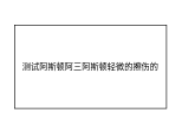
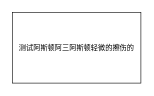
- <mxCell id="2" value="&lt;font face=&quot;宋体&quot;&gt;测试阿斯顿阿三阿斯顿轻微的擦伤的&lt;/font&gt;" style="rounded=0;whiteSpace=wrap;html=1;sketch=0;" vertex="1" parent="1"><mxGeometry x="20" y="35" width="214" height="118" as="geometry" /></mxCell>
+ <mxCell id="2" value="&lt;font face=&quot;宋体&quot;&gt;测试阿斯顿阿三阿斯顿轻微的擦伤的&lt;/font&gt;" style="rounded=0;whiteSpace=wrap;html=1;sketch=0;" vertex="1" parent="1"><mxGeometry x="20" y="20" width="214" height="118" as="geometry" /></mxCell>
